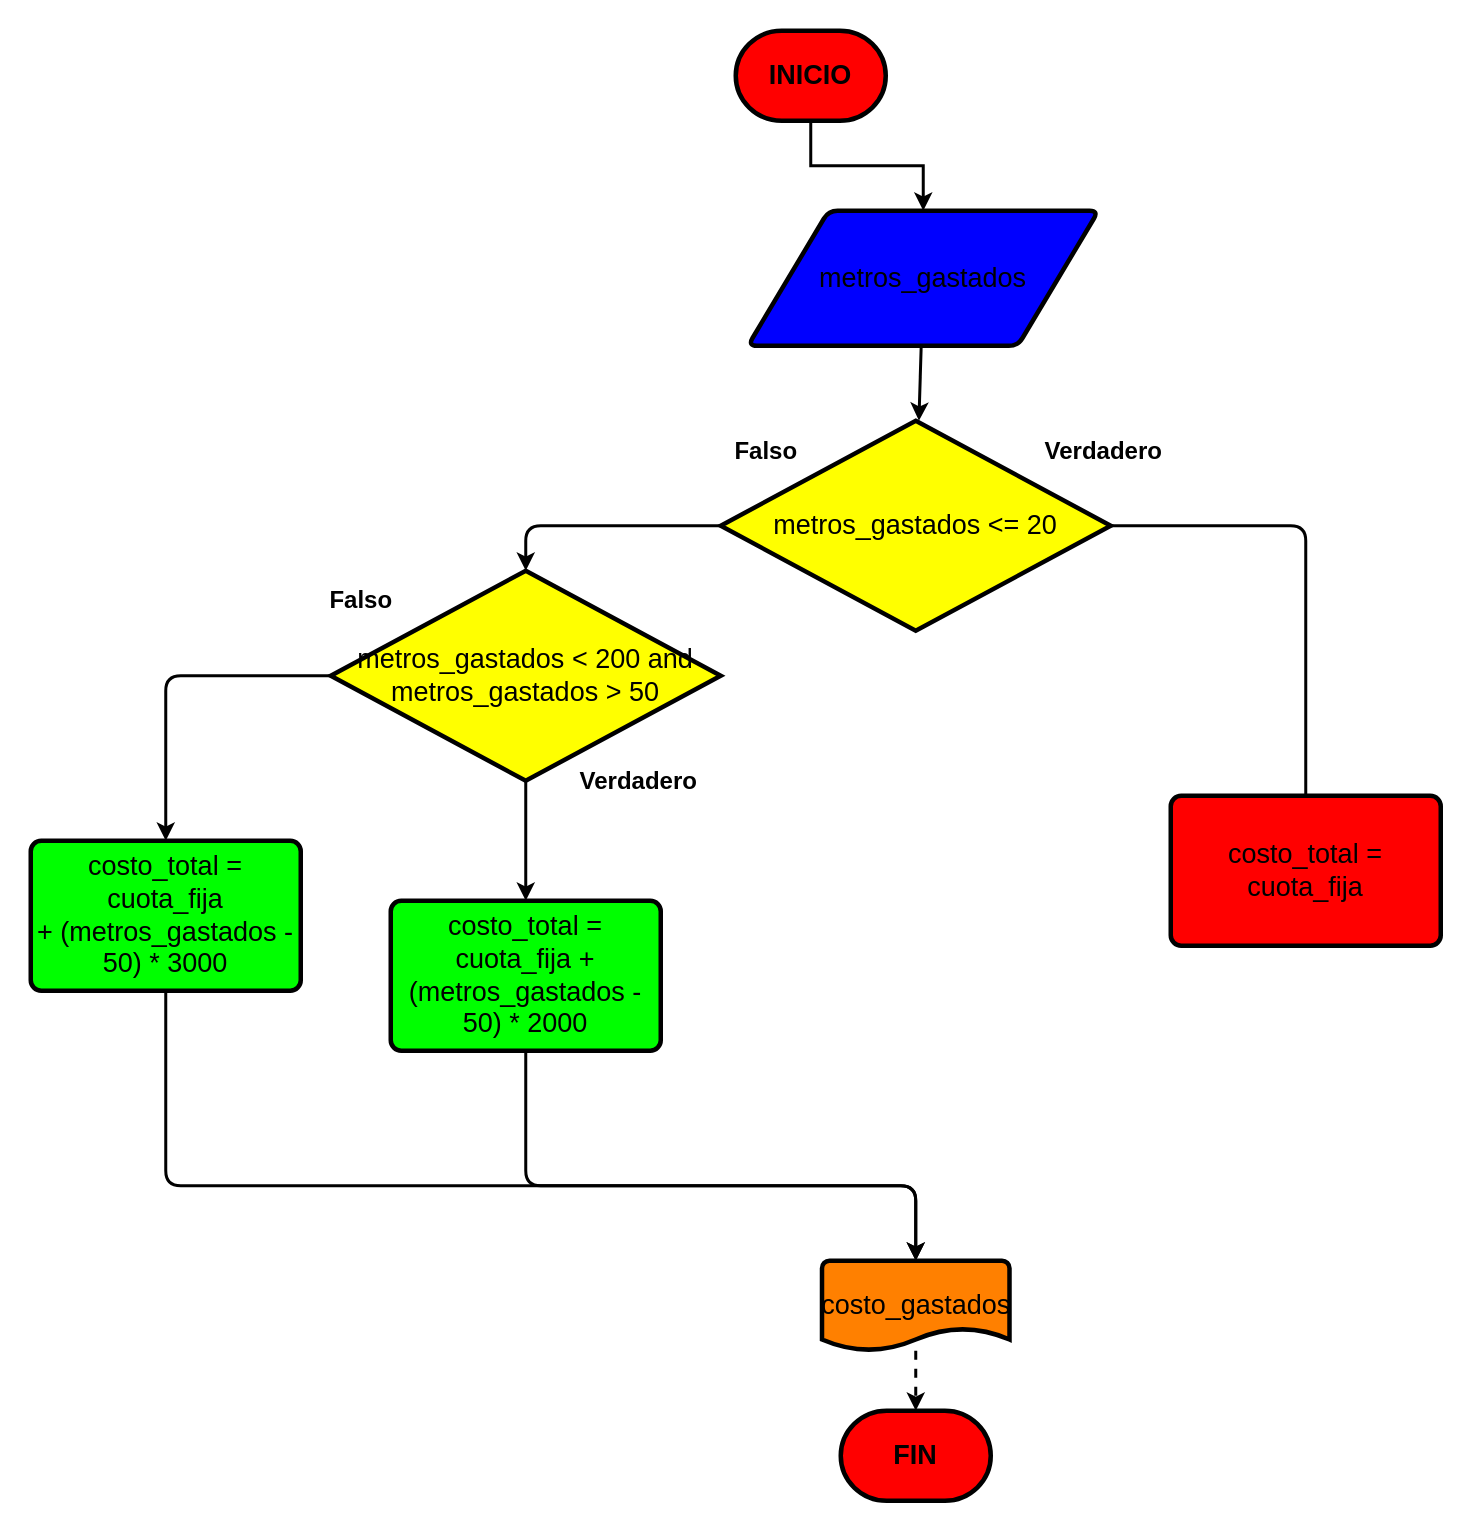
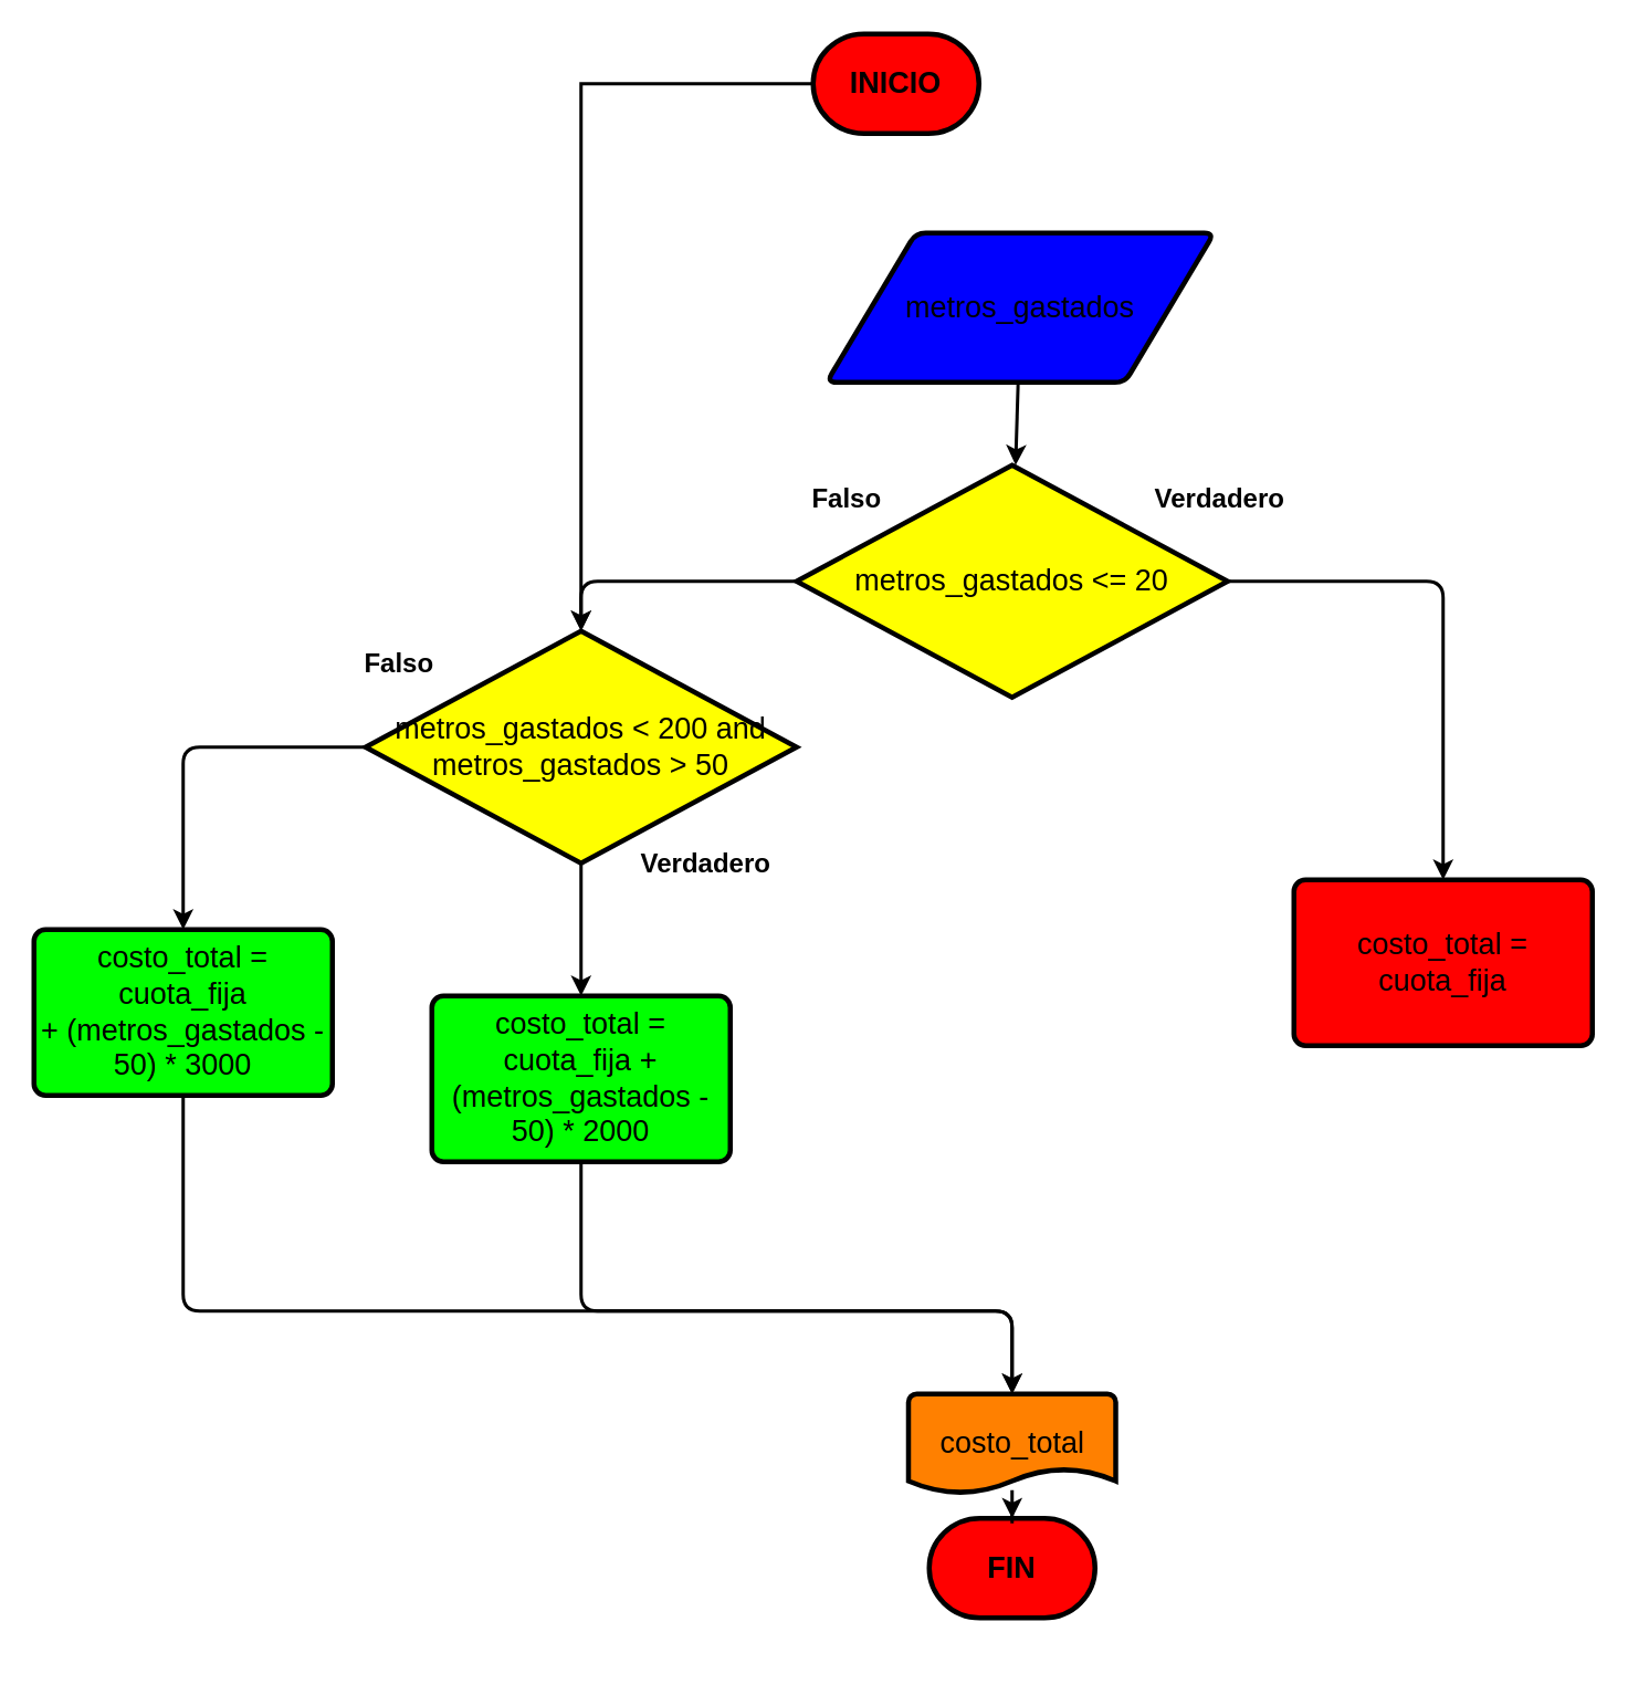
- <mxCell id="4" value="" style="edgeStyle=orthogonalEdgeStyle;rounded=0;orthogonalLoop=1;jettySize=auto;html=1;fontSize=18;strokeColor=#000000;strokeWidth=2;" parent="1" source="5" target="3" edge="1"><mxGeometry relative="1" as="geometry" /></mxCell>
+ <mxCell id="4" value="" style="edgeStyle=orthogonalEdgeStyle;rounded=0;orthogonalLoop=1;jettySize=auto;html=1;fontSize=18;strokeColor=#000000;strokeWidth=2;" parent="1" source="5" target="19" edge="1"><mxGeometry relative="1" as="geometry" /></mxCell>
- <mxCell id="14" value="" style="edgeStyle=none;html=1;exitX=1;exitY=0.5;exitDx=0;exitDy=0;exitPerimeter=0;entryX=0.5;entryY=0;entryDx=0;entryDy=0;strokeWidth=2;strokeColor=#000000;endArrow=none;" parent="1" source="10" target="13" edge="1"><mxGeometry relative="1" as="geometry"><mxPoint x="885" y="450" as="targetPoint" /><Array as="points"><mxPoint x="870" y="350" /></Array><mxPoint x="750" y="345" as="sourcePoint" /></mxGeometry></mxCell>
+ <mxCell id="14" value="" style="edgeStyle=none;html=1;exitX=1;exitY=0.5;exitDx=0;exitDy=0;exitPerimeter=0;entryX=0.5;entryY=0;entryDx=0;entryDy=0;strokeWidth=2;strokeColor=#000000;endArrow=classic;" parent="1" source="10" target="13" edge="1"><mxGeometry relative="1" as="geometry"><mxPoint x="885" y="450" as="targetPoint" /><Array as="points"><mxPoint x="870" y="350" /></Array><mxPoint x="750" y="345" as="sourcePoint" /></mxGeometry></mxCell>
- <mxCell id="8" value="costo_gastados" style="strokeWidth=3;html=1;shape=mxgraph.flowchart.document2;whiteSpace=wrap;size=0.25;fontSize=18;fillColor=#FF8000;fontColor=#000000;strokeColor=#000000;" parent="1" vertex="1"><mxGeometry x="547.5" y="840" width="125" height="60" as="geometry" /></mxCell>
+ <mxCell id="8" value="costo_total" style="strokeWidth=3;html=1;shape=mxgraph.flowchart.document2;whiteSpace=wrap;size=0.25;fontSize=18;fillColor=#FF8000;fontColor=#000000;strokeColor=#000000;" parent="1" vertex="1"><mxGeometry x="547.5" y="840" width="125" height="60" as="geometry" /></mxCell>
- <mxCell id="6" value="FIN" style="strokeWidth=3;html=1;shape=mxgraph.flowchart.terminator;whiteSpace=wrap;fontSize=18;fillColor=#FF0000;fontColor=#000000;strokeColor=#000000;fontStyle=1" parent="1" vertex="1"><mxGeometry x="560" y="940" width="100" height="60" as="geometry" /></mxCell>
+ <mxCell id="6" value="FIN" style="strokeWidth=3;html=1;shape=mxgraph.flowchart.terminator;whiteSpace=wrap;fontSize=18;fillColor=#FF0000;fontColor=#000000;strokeColor=#000000;fontStyle=1" parent="1" vertex="1"><mxGeometry x="560" y="915" width="100" height="60" as="geometry" /></mxCell>
